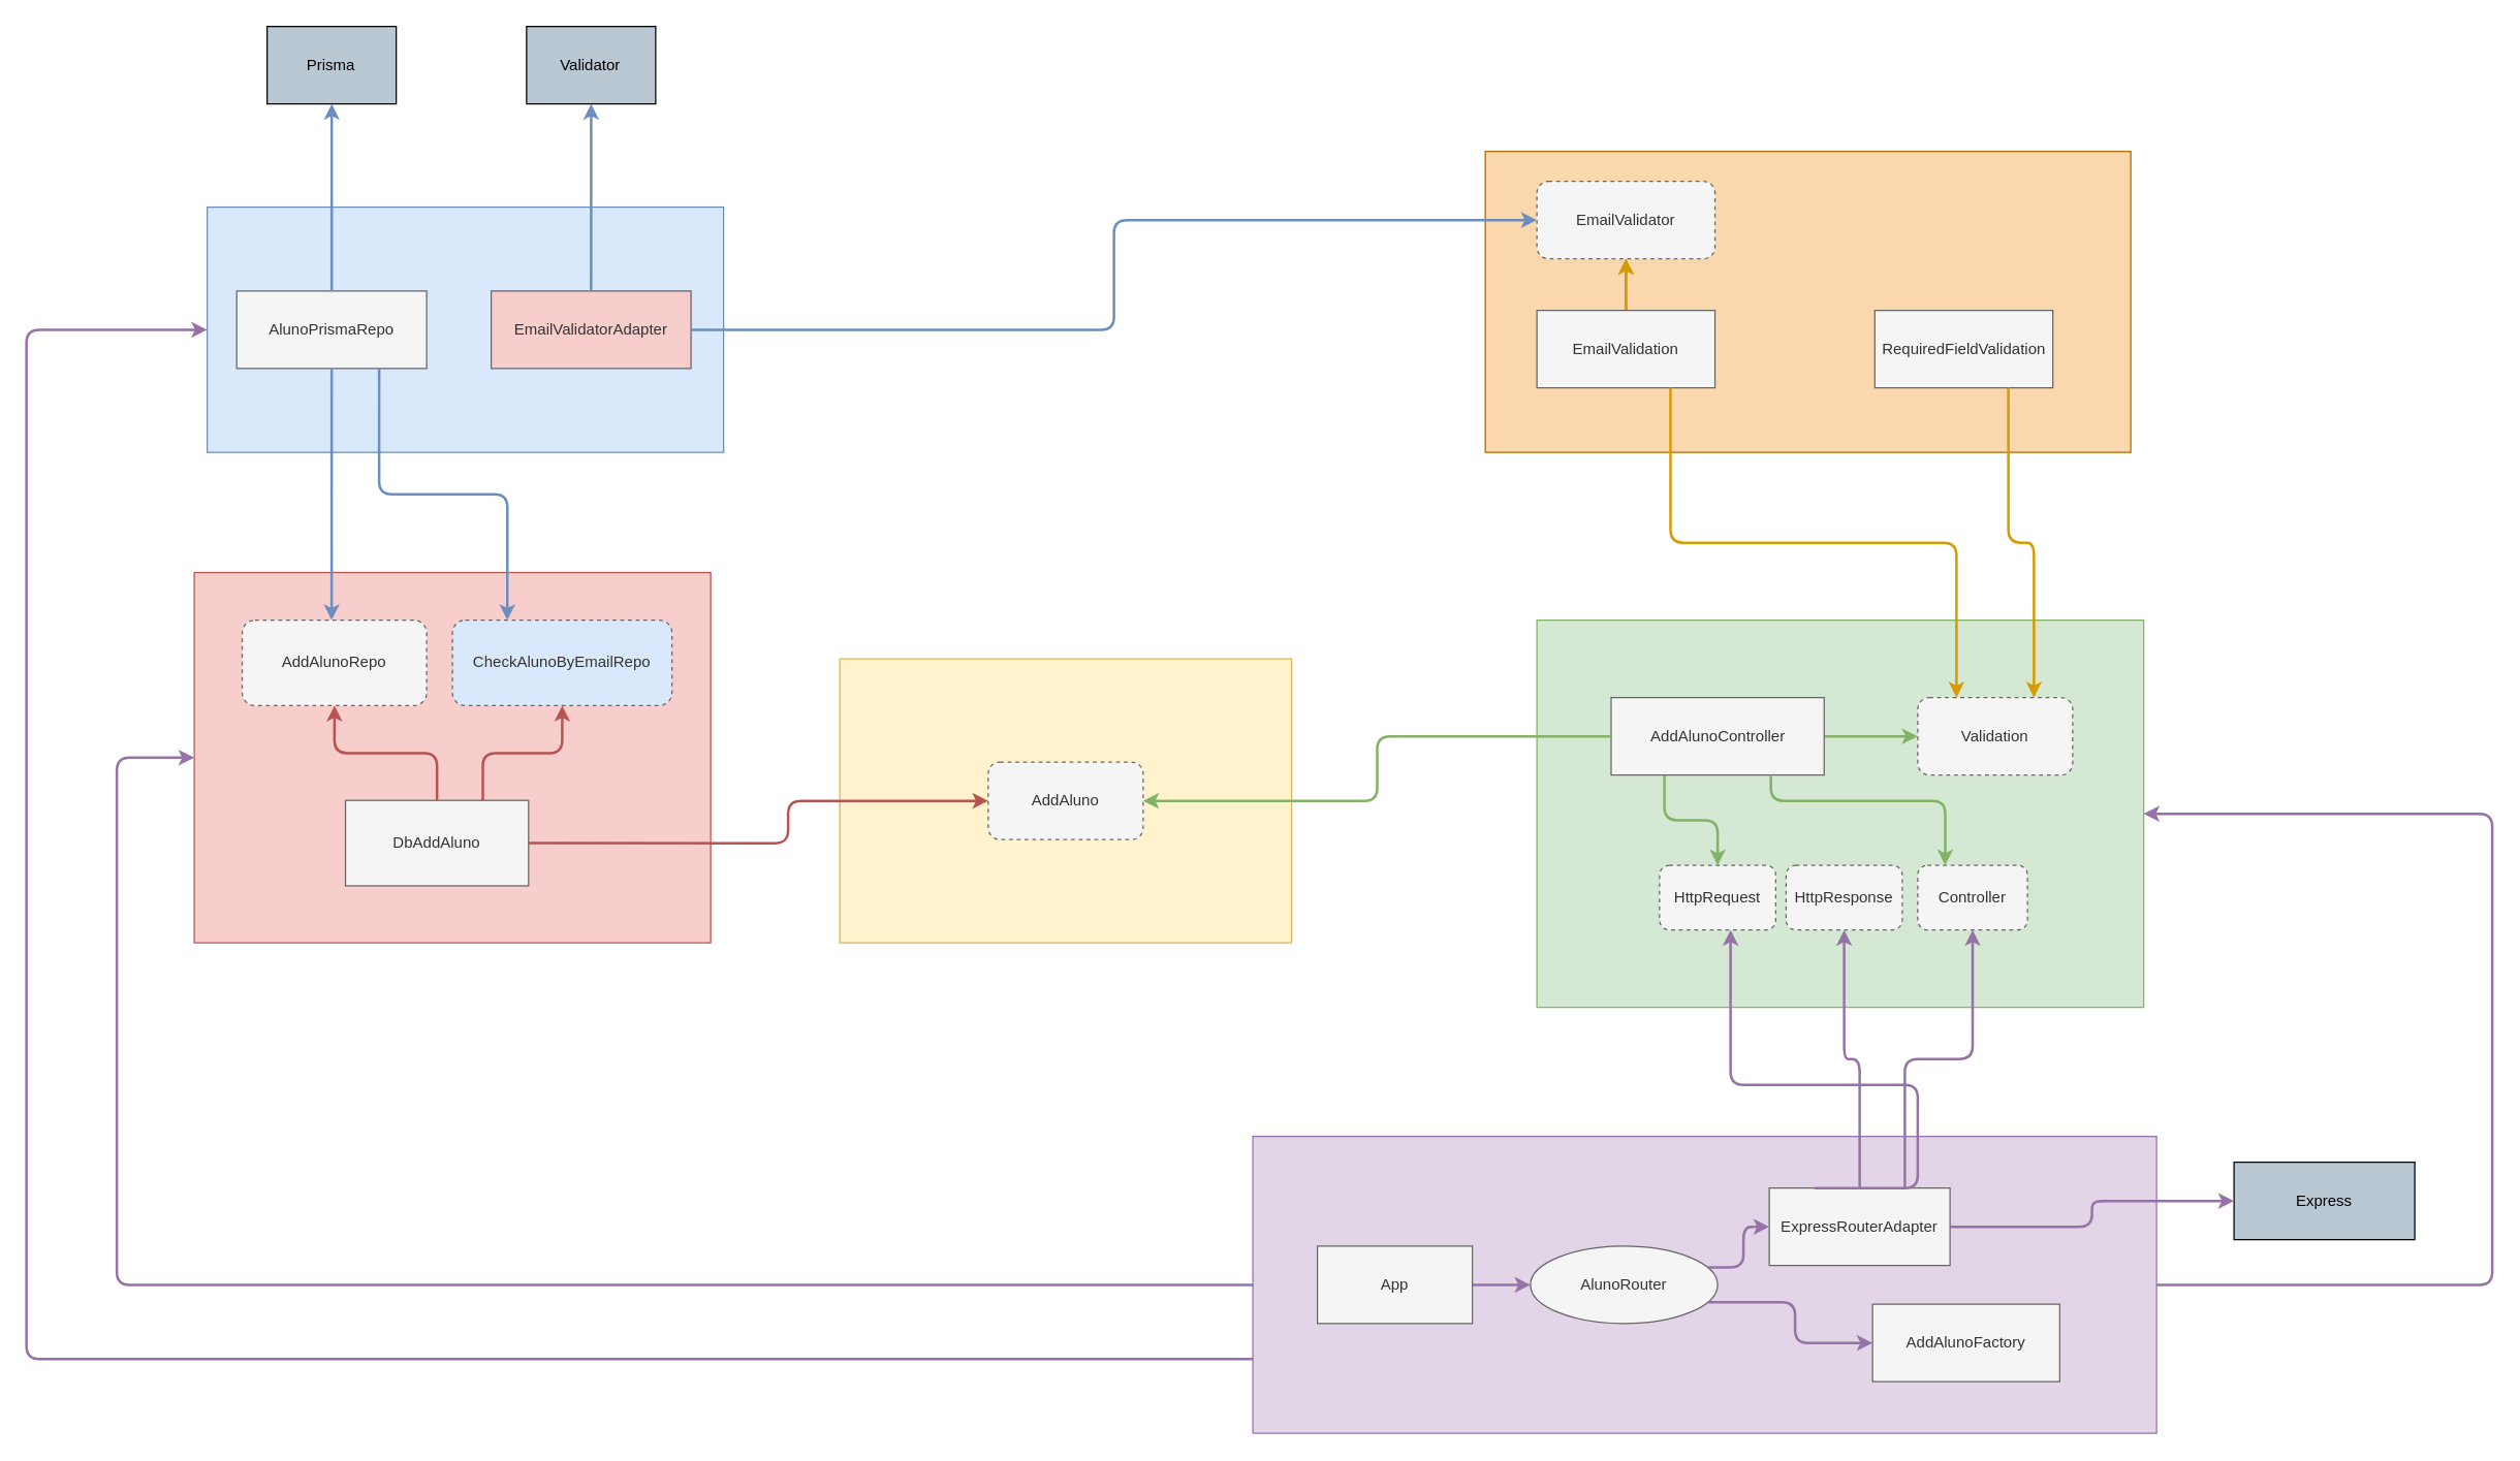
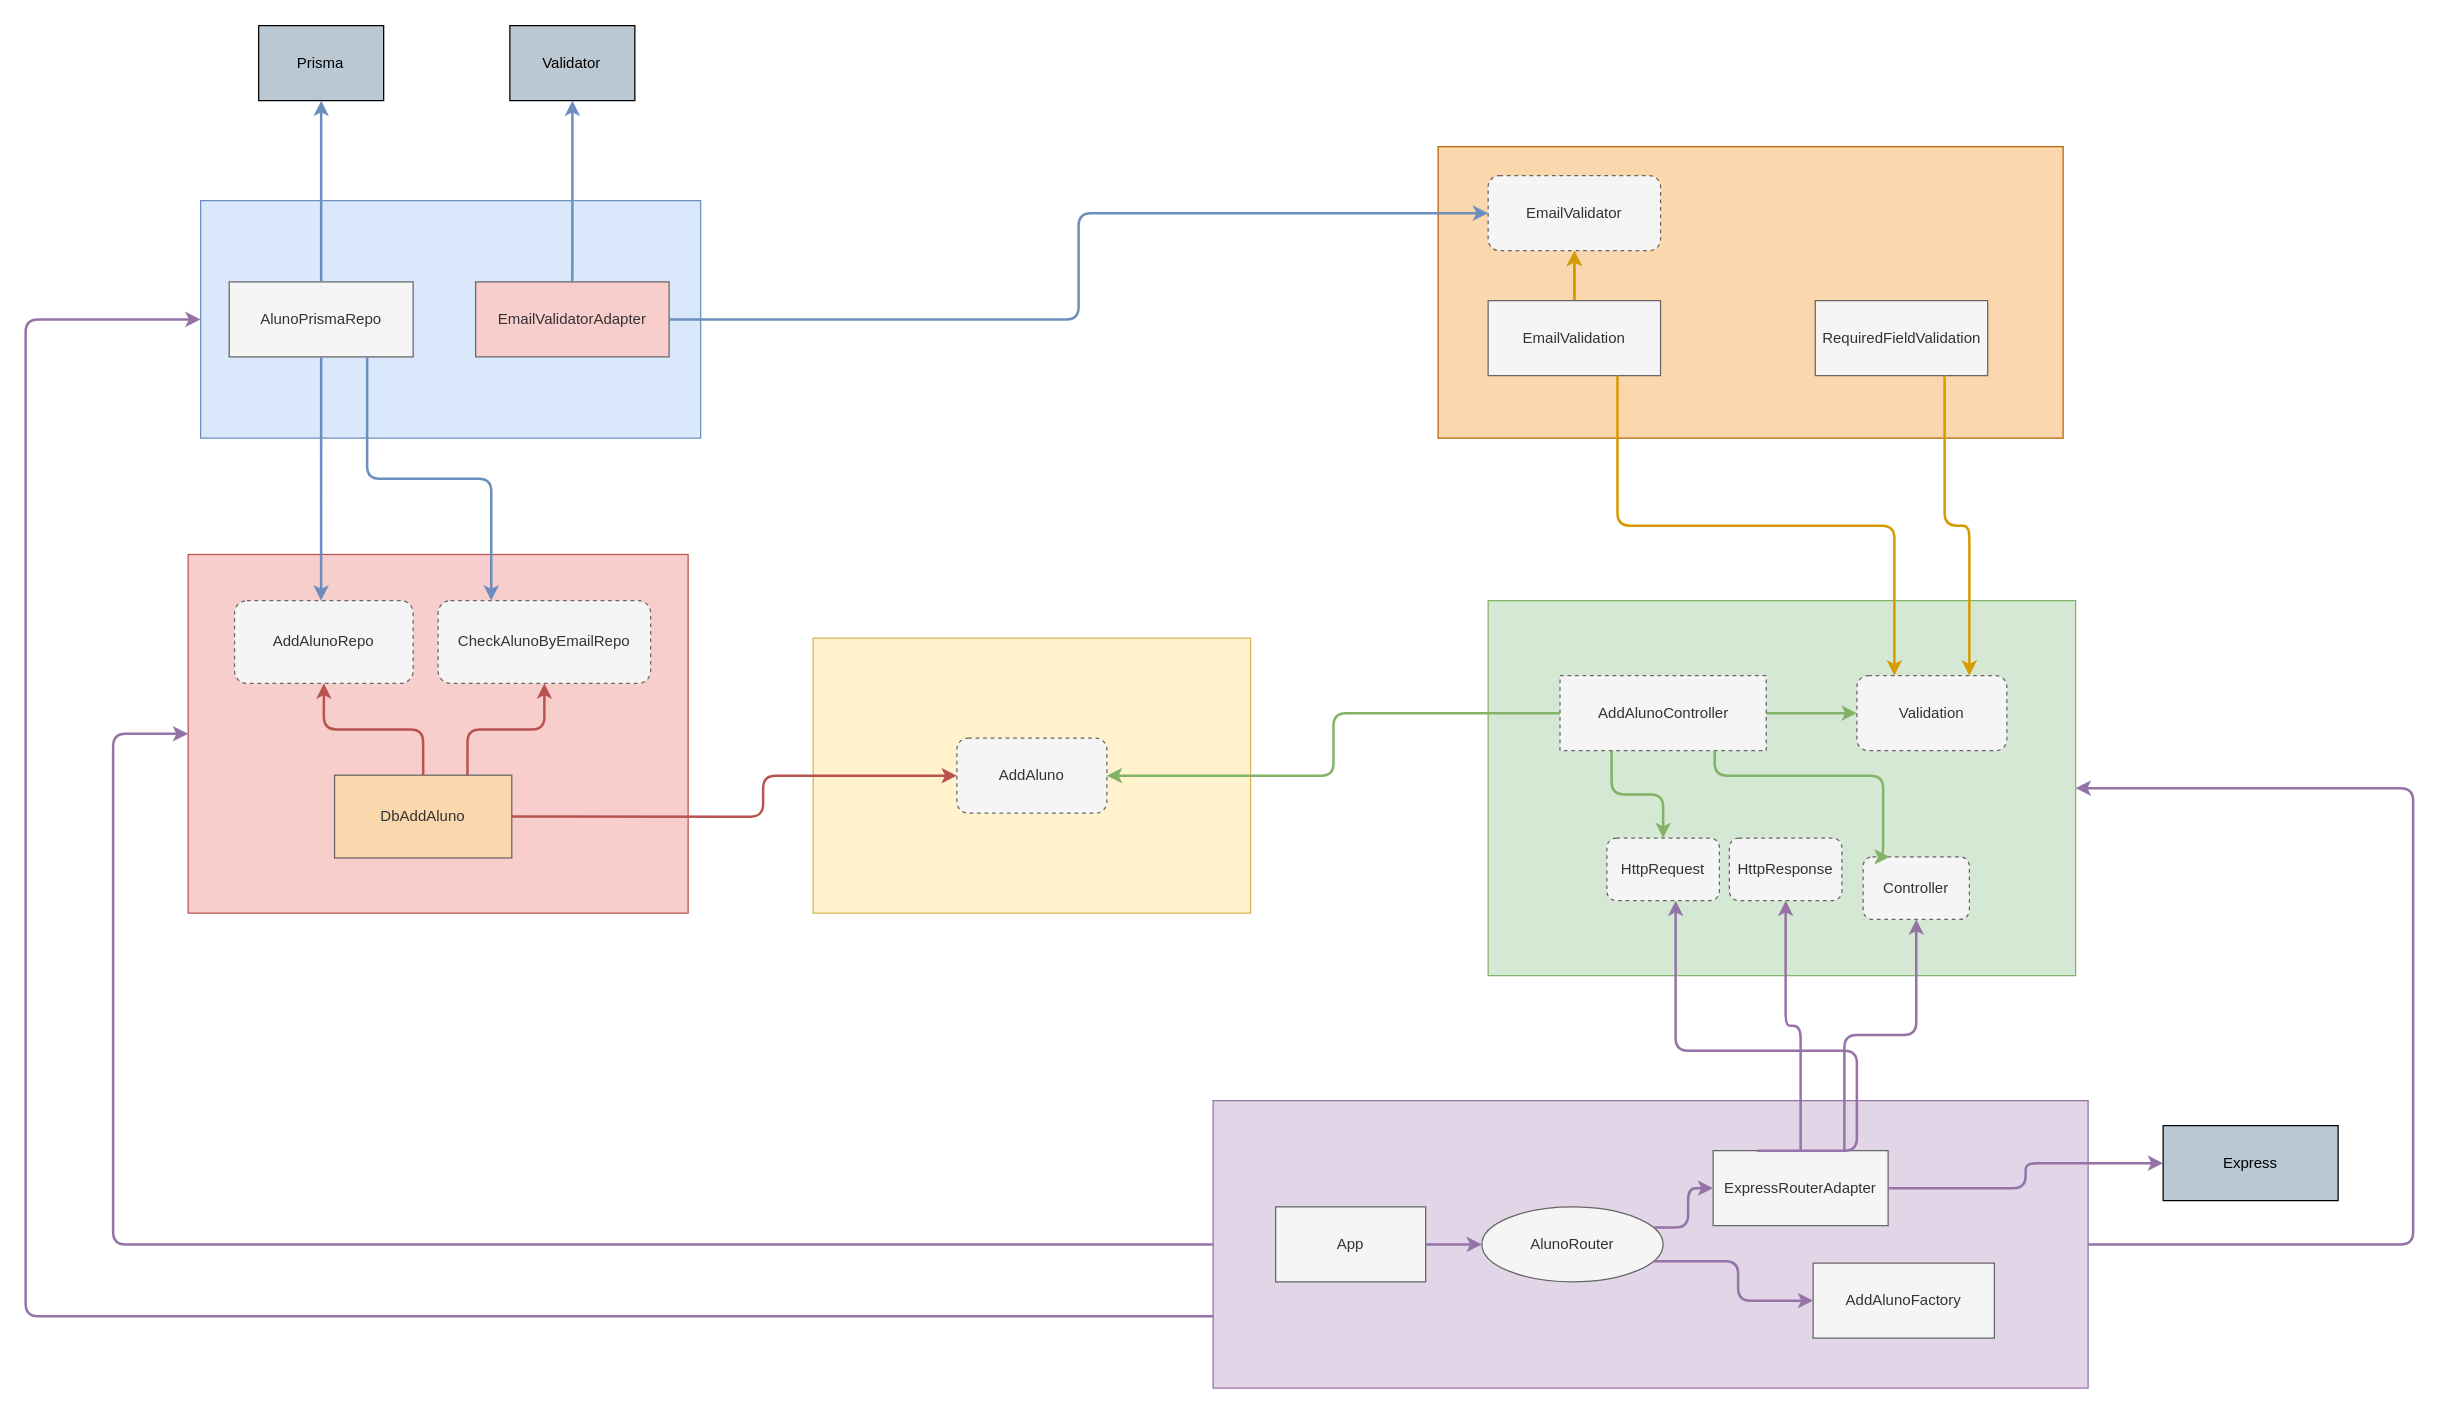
- <mxCell id="10" value="CheckAlunoByEmailRepo" style="rounded=1;whiteSpace=wrap;dashed=1;html=1;fillColor=#dae8fc;fontColor=#333333;strokeColor=#666666;" parent="3" vertex="1"><mxGeometry x="200" y="70" width="170" height="66.21" as="geometry" /></mxCell>
+ <mxCell id="10" value="CheckAlunoByEmailRepo" style="rounded=1;whiteSpace=wrap;dashed=1;html=1;fillColor=#f5f5f5;fontColor=#333333;strokeColor=#666666;" parent="3" vertex="1"><mxGeometry x="200" y="70" width="170" height="66.21" as="geometry" /></mxCell>
- <mxCell id="29" value="AddAlunoController" style="rounded=0;whiteSpace=wrap;html=1;fontColor=#333333;fillColor=#f5f5f5;strokeColor=#666666;" parent="25" vertex="1"><mxGeometry x="57.5" y="60" width="165" height="60" as="geometry" /></mxCell>
+ <mxCell id="29" value="AddAlunoController" style="rounded=0;whiteSpace=wrap;html=1;fontColor=#333333;fillColor=#f5f5f5;strokeColor=#666666;dashed=1;" parent="25" vertex="1"><mxGeometry x="57.5" y="60" width="165" height="60" as="geometry" /></mxCell>
- <mxCell id="8" value="DbAddAluno" style="rounded=0;whiteSpace=wrap;html=1;fillColor=#f5f5f5;fontColor=#333333;strokeColor=#666666;" parent="3" vertex="1"><mxGeometry x="117.14" y="209.66" width="141.79" height="66.21" as="geometry" /></mxCell>
+ <mxCell id="8" value="DbAddAluno" style="rounded=0;whiteSpace=wrap;html=1;fillColor=#fad7ac;fontColor=#333333;strokeColor=#666666;" parent="3" vertex="1"><mxGeometry x="117.14" y="209.66" width="141.79" height="66.21" as="geometry" /></mxCell>
- <mxCell id="31" value="Controller" style="rounded=1;whiteSpace=wrap;html=1;fontColor=#333333;fillColor=#f5f5f5;strokeColor=#666666;dashed=1;" parent="25" vertex="1"><mxGeometry x="295" y="190" width="85" height="50" as="geometry" /></mxCell>
+ <mxCell id="31" value="Controller" style="rounded=1;whiteSpace=wrap;html=1;fontColor=#333333;fillColor=#f5f5f5;strokeColor=#666666;dashed=1;" parent="25" vertex="1"><mxGeometry x="300" y="205" width="85" height="50" as="geometry" /></mxCell>
